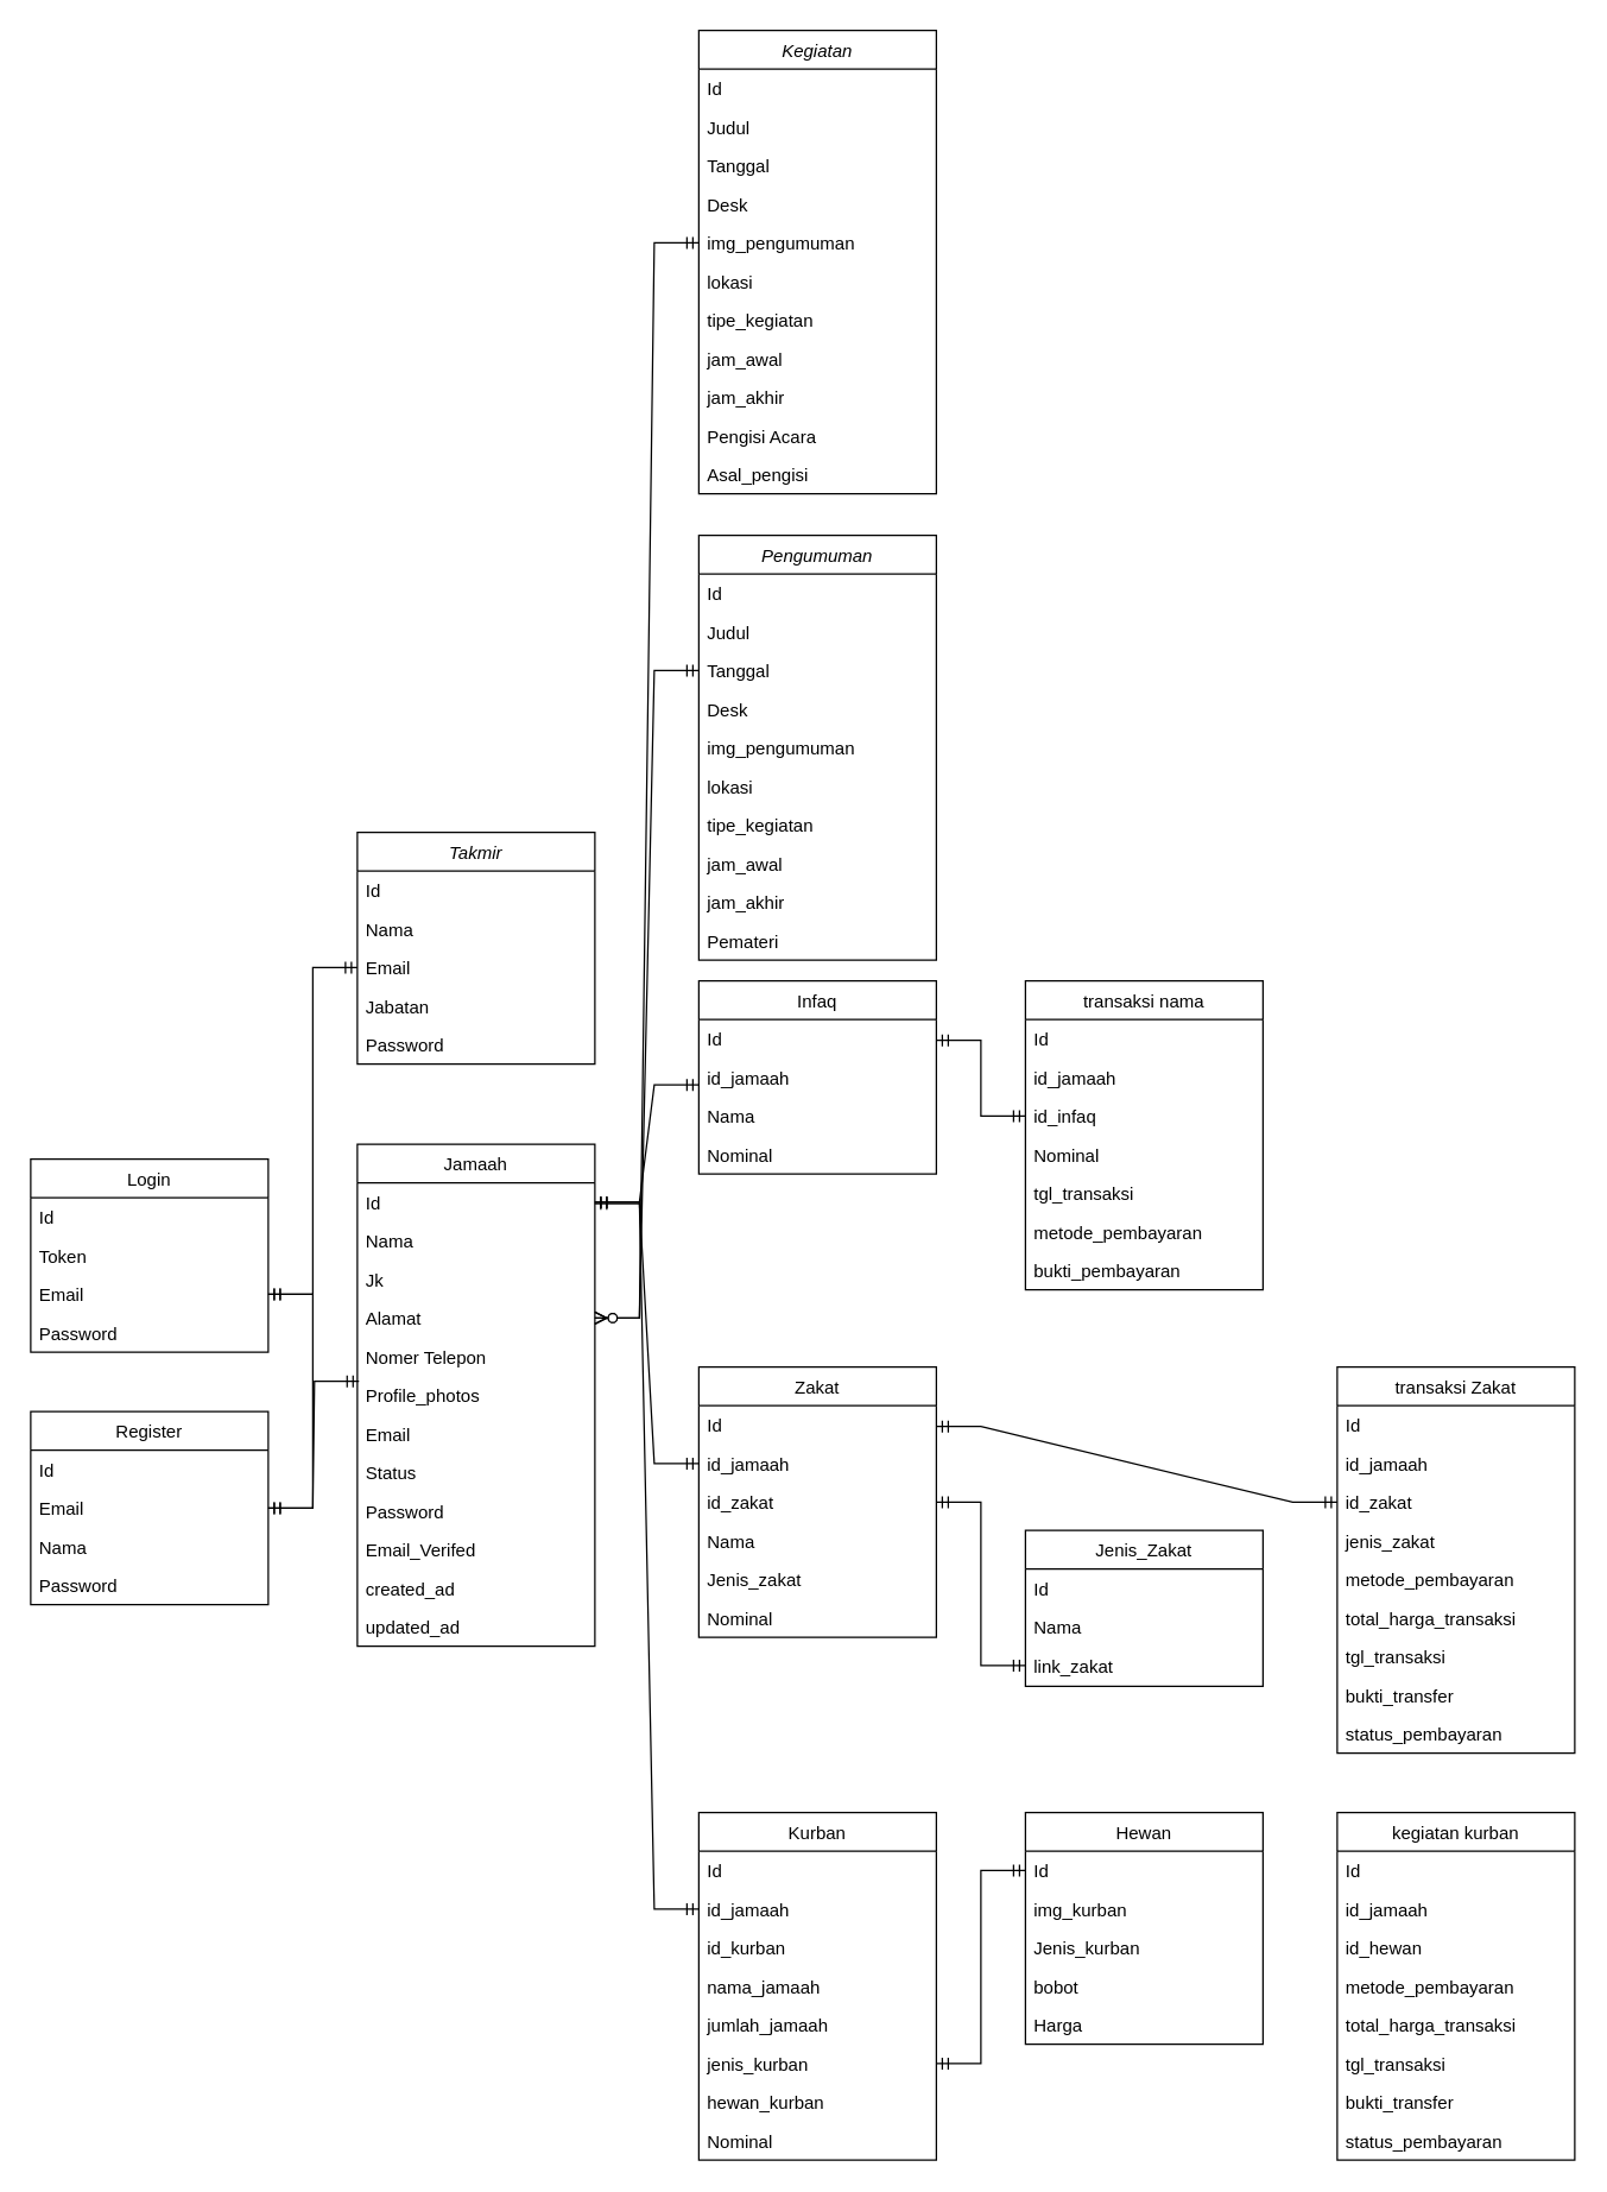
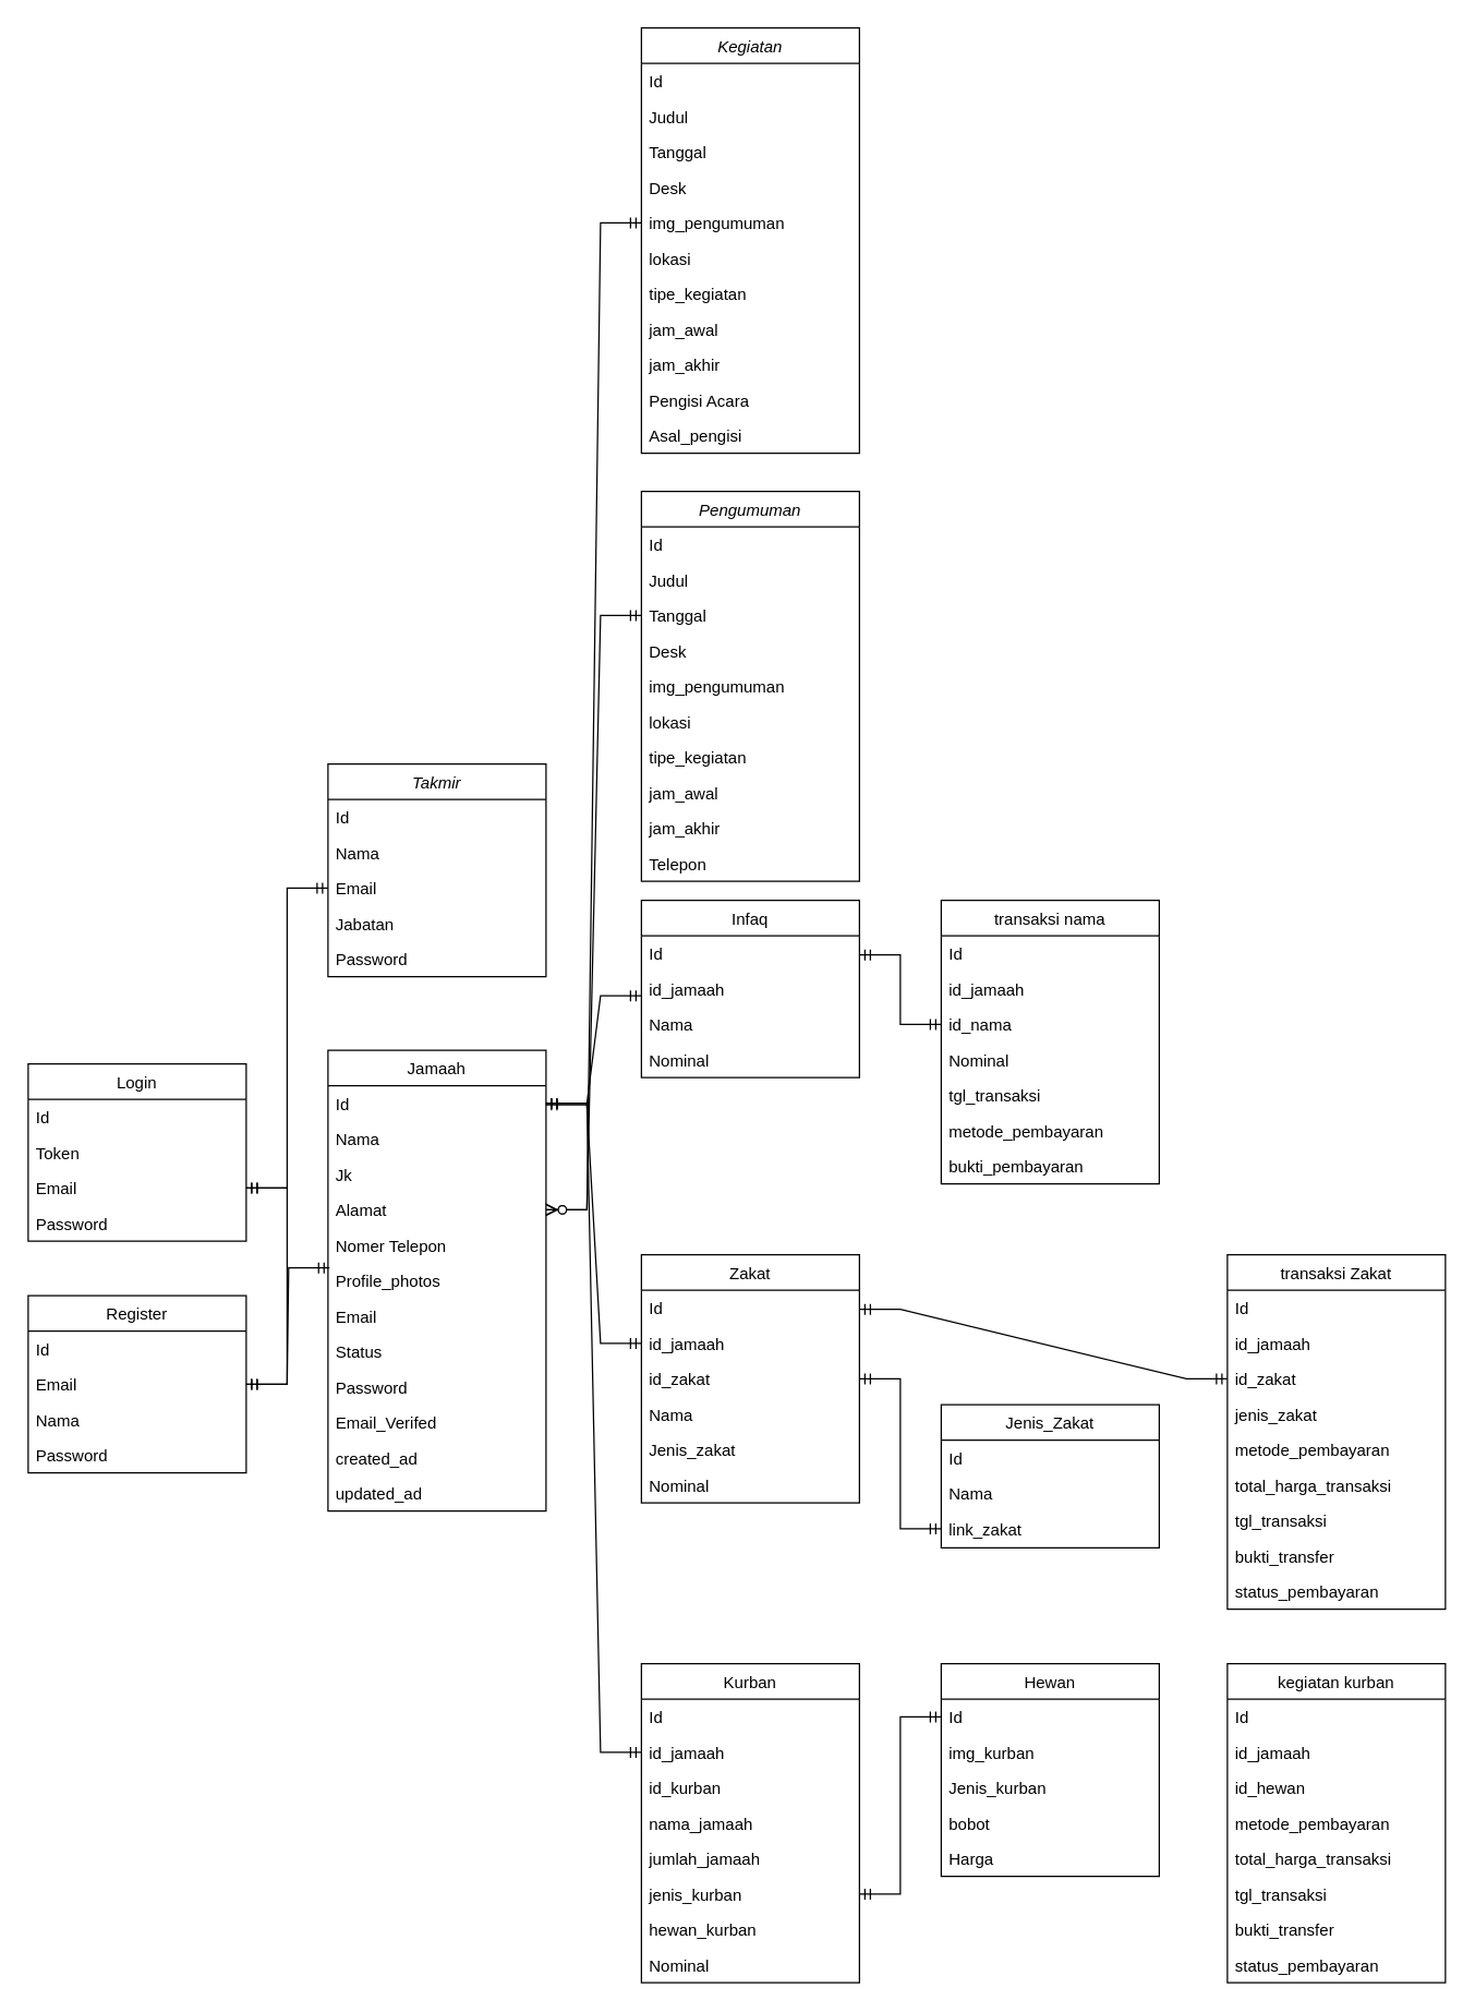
- <mxCell id="66" value="Pemateri" style="text;align=left;verticalAlign=top;spacingLeft=4;spacingRight=4;overflow=hidden;rotatable=0;points=[[0,0.5],[1,0.5]];portConstraint=eastwest;rounded=0;shadow=0;html=0;" parent="56" vertex="1"><mxGeometry y="260" width="160" height="26" as="geometry" /></mxCell>
+ <mxCell id="66" value="Telepon" style="text;align=left;verticalAlign=top;spacingLeft=4;spacingRight=4;overflow=hidden;rotatable=0;points=[[0,0.5],[1,0.5]];portConstraint=eastwest;rounded=0;shadow=0;html=0;" parent="56" vertex="1"><mxGeometry y="260" width="160" height="26" as="geometry" /></mxCell>
- <mxCell id="99" value="id_infaq" style="text;align=left;verticalAlign=top;spacingLeft=4;spacingRight=4;overflow=hidden;rotatable=0;points=[[0,0.5],[1,0.5]];portConstraint=eastwest;" parent="96" vertex="1"><mxGeometry y="78" width="160" height="26" as="geometry" /></mxCell>
+ <mxCell id="99" value="id_nama" style="text;align=left;verticalAlign=top;spacingLeft=4;spacingRight=4;overflow=hidden;rotatable=0;points=[[0,0.5],[1,0.5]];portConstraint=eastwest;" parent="96" vertex="1"><mxGeometry y="78" width="160" height="26" as="geometry" /></mxCell>
